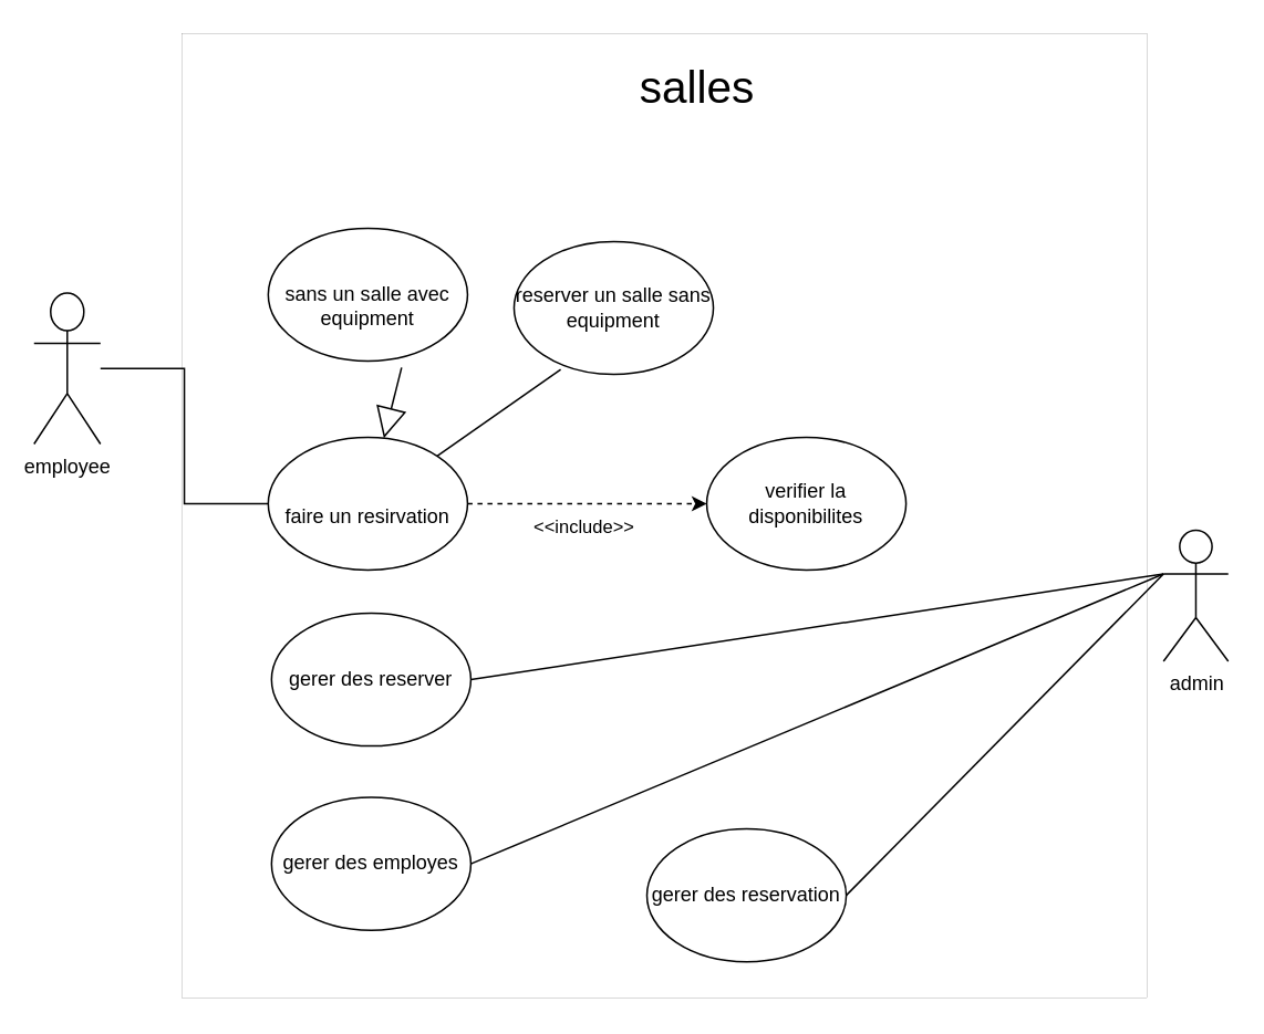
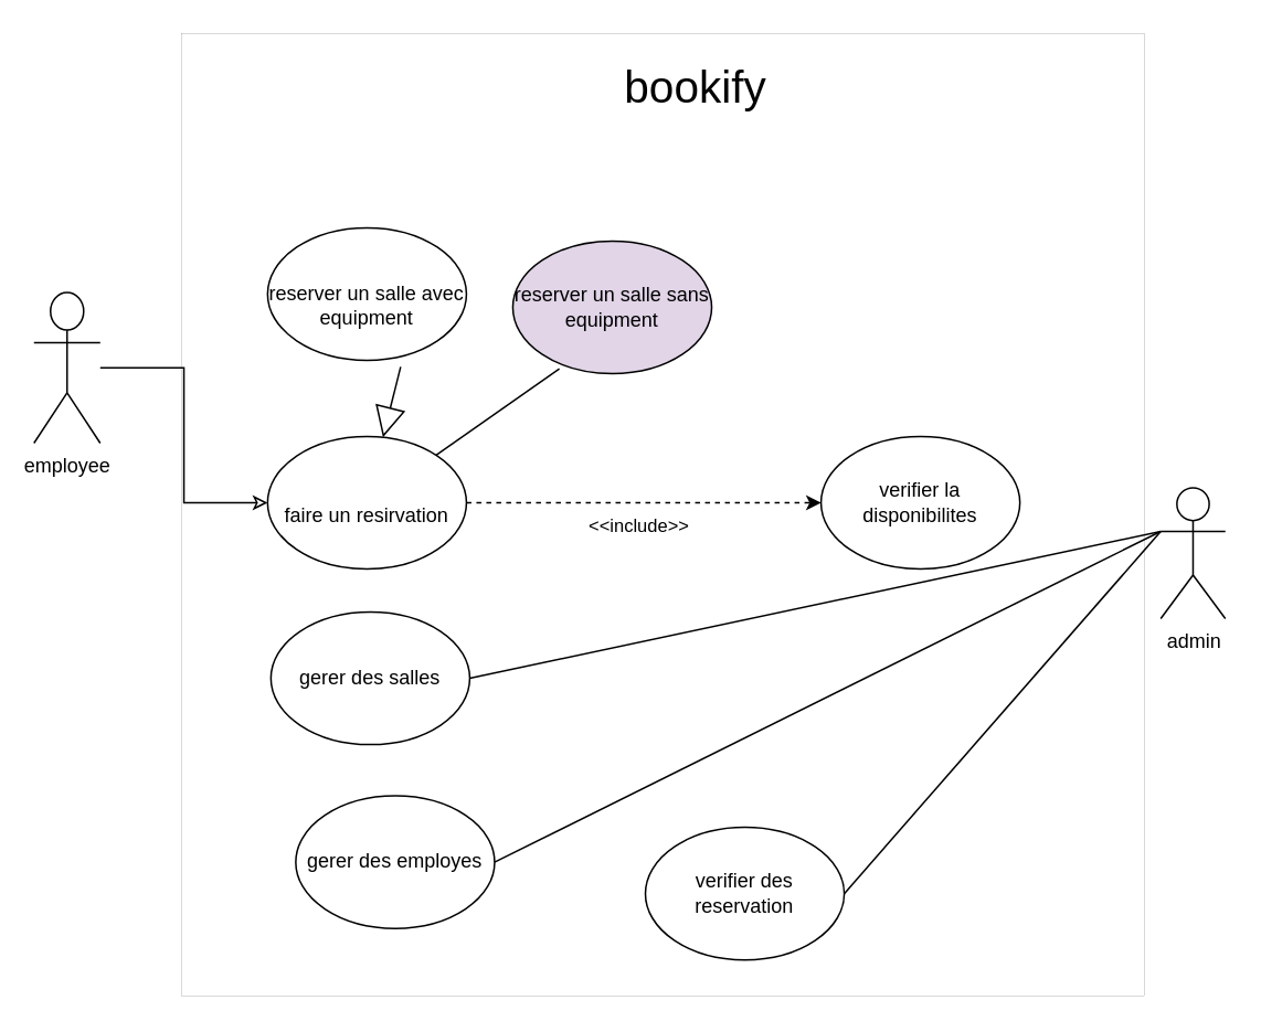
- <mxCell id="21" value="salles" style="text;html=1;align=center;verticalAlign=middle;resizable=0;points=[];autosize=1;strokeColor=none;fillColor=none;spacing=6;fontSize=27;" vertex="1" parent="1"><mxGeometry x="362.5" y="27" width="112" height="52" as="geometry" /></mxCell>
+ <mxCell id="21" value="bookify" style="text;html=1;align=center;verticalAlign=middle;resizable=0;points=[];autosize=1;strokeColor=none;fillColor=none;spacing=6;fontSize=27;" vertex="1" parent="1"><mxGeometry x="362.5" y="27" width="112" height="52" as="geometry" /></mxCell>
- <mxCell id="16" value="&lt;br&gt;sans un salle avec equipment" style="ellipse;whiteSpace=wrap;html=1;" parent="1" vertex="1"><mxGeometry x="161" y="137" width="120" height="80" as="geometry" /></mxCell>
+ <mxCell id="16" value="&lt;br&gt;reserver un salle avec equipment" style="ellipse;whiteSpace=wrap;html=1;" parent="1" vertex="1"><mxGeometry x="161" y="137" width="120" height="80" as="geometry" /></mxCell>
- <mxCell id="17" value="reserver un salle sans equipment" style="ellipse;whiteSpace=wrap;html=1;" parent="1" vertex="1"><mxGeometry x="309" y="145" width="120" height="80" as="geometry" /></mxCell>
+ <mxCell id="17" value="reserver un salle sans equipment" style="ellipse;whiteSpace=wrap;html=1;fillColor=#e1d5e7;" parent="1" vertex="1"><mxGeometry x="309" y="145" width="120" height="80" as="geometry" /></mxCell>
- <mxCell id="4" style="edgeStyle=orthogonalEdgeStyle;rounded=0;orthogonalLoop=1;jettySize=auto;html=1;endArrow=none;endFill=0;" parent="1" source="5" target="12" edge="1"><mxGeometry relative="1" as="geometry" /></mxCell>
+ <mxCell id="4" style="edgeStyle=orthogonalEdgeStyle;rounded=0;orthogonalLoop=1;jettySize=auto;html=1;endArrow=classic;endFill=0;" parent="1" source="5" target="12" edge="1"><mxGeometry relative="1" as="geometry" /></mxCell>
- <mxCell id="13" value="verifier la disponibilites" style="ellipse;whiteSpace=wrap;html=1;" parent="1" vertex="1"><mxGeometry x="425" y="263" width="120" height="80" as="geometry" /></mxCell>
+ <mxCell id="13" value="verifier la disponibilites" style="ellipse;whiteSpace=wrap;html=1;" parent="1" vertex="1"><mxGeometry x="495" y="263" width="120" height="80" as="geometry" /></mxCell>
- <mxCell id="7" value="admin" style="shape=umlActor;verticalLabelPosition=bottom;verticalAlign=top;html=1;outlineConnect=0;" parent="1" vertex="1"><mxGeometry x="700" y="319" width="39" height="79" as="geometry" /></mxCell>
+ <mxCell id="7" value="admin" style="shape=umlActor;verticalLabelPosition=bottom;verticalAlign=top;html=1;outlineConnect=0;" parent="1" vertex="1"><mxGeometry x="700" y="294" width="39" height="79" as="geometry" /></mxCell>
- <mxCell id="8" value="gerer des reserver" style="ellipse;whiteSpace=wrap;html=1;" parent="1" vertex="1"><mxGeometry x="163" y="369" width="120" height="80" as="geometry" /></mxCell>
+ <mxCell id="8" value="gerer des salles" style="ellipse;whiteSpace=wrap;html=1;" parent="1" vertex="1"><mxGeometry x="163" y="369" width="120" height="80" as="geometry" /></mxCell>
- <mxCell id="9" value="gerer des employes" style="ellipse;whiteSpace=wrap;html=1;" parent="1" vertex="1"><mxGeometry x="163" y="480" width="120" height="80" as="geometry" /></mxCell>
+ <mxCell id="9" value="gerer des employes" style="ellipse;whiteSpace=wrap;html=1;" parent="1" vertex="1"><mxGeometry x="178" y="480" width="120" height="80" as="geometry" /></mxCell>
- <mxCell id="20" value="gerer des reservation" style="ellipse;whiteSpace=wrap;html=1;" parent="1" vertex="1"><mxGeometry x="389" y="499" width="120" height="80" as="geometry" /></mxCell>
+ <mxCell id="20" value="verifier des reservation" style="ellipse;whiteSpace=wrap;html=1;" parent="1" vertex="1"><mxGeometry x="389" y="499" width="120" height="80" as="geometry" /></mxCell>
